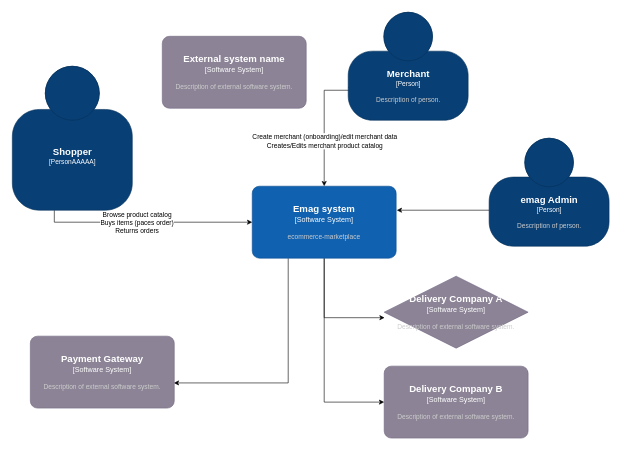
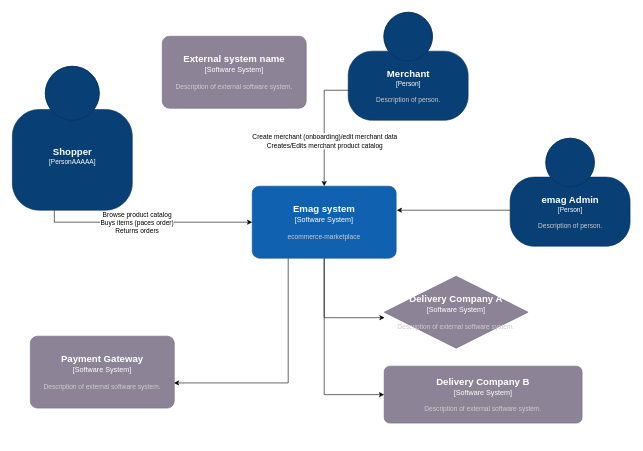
- <mxCell id="9" value="&lt;font style=&quot;font-size: 16px&quot;&gt;&lt;b&gt;emag Admin&lt;/b&gt;&lt;/font&gt;&lt;div&gt;[Person]&lt;/div&gt;&lt;br&gt;&lt;div&gt;&lt;font style=&quot;font-size: 11px&quot;&gt;&lt;font color=&quot;#cccccc&quot;&gt;Description of person.&lt;/font&gt;&lt;/div&gt;" style="html=1;fontSize=11;dashed=0;whitespace=wrap;fillColor=#083F75;strokeColor=#06315C;fontColor=#ffffff;shape=mxgraph.c4.person2;align=center;metaEdit=1;points=[[0.5,0,0],[1,0.5,0],[1,0.75,0],[0.75,1,0],[0.5,1,0],[0.25,1,0],[0,0.75,0],[0,0.5,0]];resizable=0;" parent="1" vertex="1"><mxGeometry x="815" y="230" width="200" height="180" as="geometry" /></mxCell>
+ <mxCell id="9" value="&lt;font style=&quot;font-size: 16px&quot;&gt;&lt;b&gt;emag Admin&lt;/b&gt;&lt;/font&gt;&lt;div&gt;[Person]&lt;/div&gt;&lt;br&gt;&lt;div&gt;&lt;font style=&quot;font-size: 11px&quot;&gt;&lt;font color=&quot;#cccccc&quot;&gt;Description of person.&lt;/font&gt;&lt;/div&gt;" style="html=1;fontSize=11;dashed=0;whitespace=wrap;fillColor=#083F75;strokeColor=#06315C;fontColor=#ffffff;shape=mxgraph.c4.person2;align=center;metaEdit=1;points=[[0.5,0,0],[1,0.5,0],[1,0.75,0],[0.75,1,0],[0.5,1,0],[0.25,1,0],[0,0.75,0],[0,0.5,0]];resizable=0;" parent="1" vertex="1"><mxGeometry x="850" y="230" width="200" height="180" as="geometry" /></mxCell>
- <mxCell id="16" value="&lt;font style=&quot;font-size: 16px&quot;&gt;&lt;b&gt;Delivery Company B&lt;/b&gt;&lt;/font&gt;&lt;div&gt;[Software System]&lt;/div&gt;&lt;br&gt;&lt;div&gt;&lt;font style=&quot;font-size: 11px&quot;&gt;&lt;font color=&quot;#cccccc&quot;&gt;Description of external software system.&lt;/font&gt;&lt;/div&gt;" style="rounded=1;whiteSpace=wrap;html=1;labelBackgroundColor=none;fillColor=#8C8496;fontColor=#ffffff;align=center;arcSize=10;strokeColor=#736782;metaEdit=1;resizable=0;points=[[0.25,0,0],[0.5,0,0],[0.75,0,0],[1,0.25,0],[1,0.5,0],[1,0.75,0],[0.75,1,0],[0.5,1,0],[0.25,1,0],[0,0.75,0],[0,0.5,0],[0,0.25,0]];" parent="1" vertex="1"><mxGeometry x="640" y="610" width="240" height="120" as="geometry" /></mxCell>
+ <mxCell id="16" value="&lt;font style=&quot;font-size: 16px&quot;&gt;&lt;b&gt;Delivery Company B&lt;/b&gt;&lt;/font&gt;&lt;div&gt;[Software System]&lt;/div&gt;&lt;br&gt;&lt;div&gt;&lt;font style=&quot;font-size: 11px&quot;&gt;&lt;font color=&quot;#cccccc&quot;&gt;Description of external software system.&lt;/font&gt;&lt;/div&gt;" style="rounded=1;whiteSpace=wrap;html=1;labelBackgroundColor=none;fillColor=#8C8496;fontColor=#ffffff;align=center;arcSize=10;strokeColor=#736782;metaEdit=1;resizable=0;points=[[0.25,0,0],[0.5,0,0],[0.75,0,0],[1,0.25,0],[1,0.5,0],[1,0.75,0],[0.75,1,0],[0.5,1,0],[0.25,1,0],[0,0.75,0],[0,0.5,0],[0,0.25,0]];" parent="1" vertex="1"><mxGeometry x="640" y="610" width="330" height="95" as="geometry" /></mxCell>
